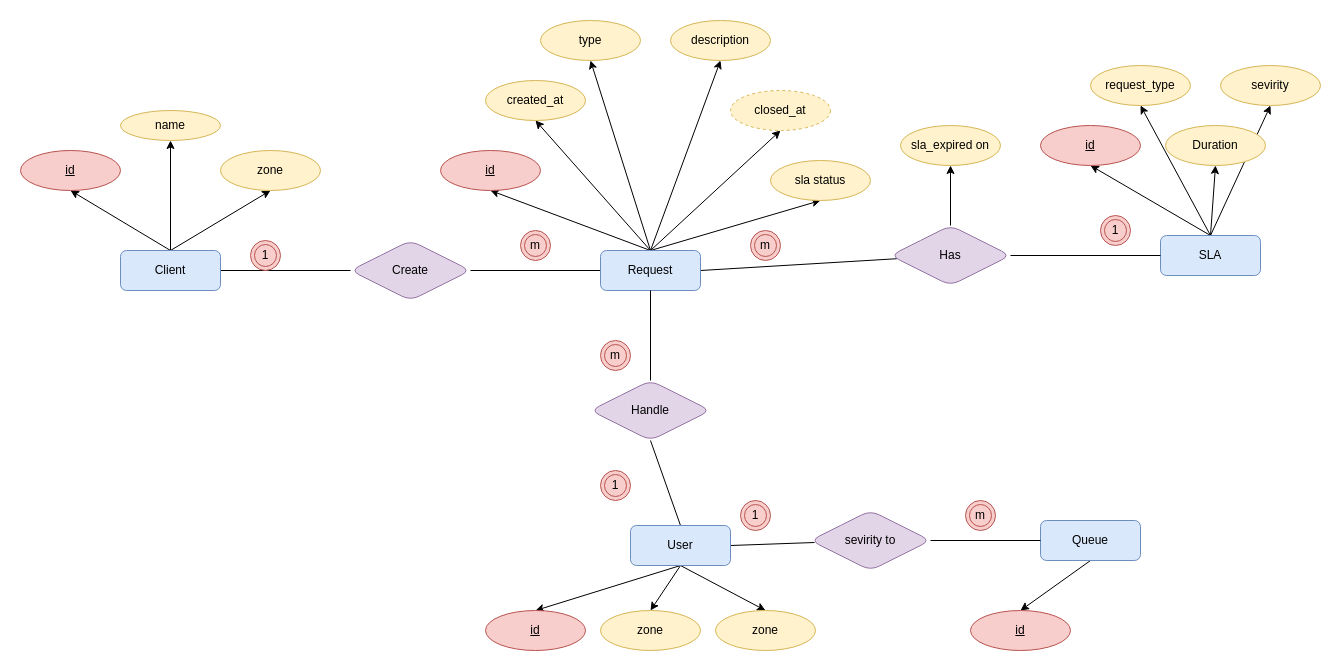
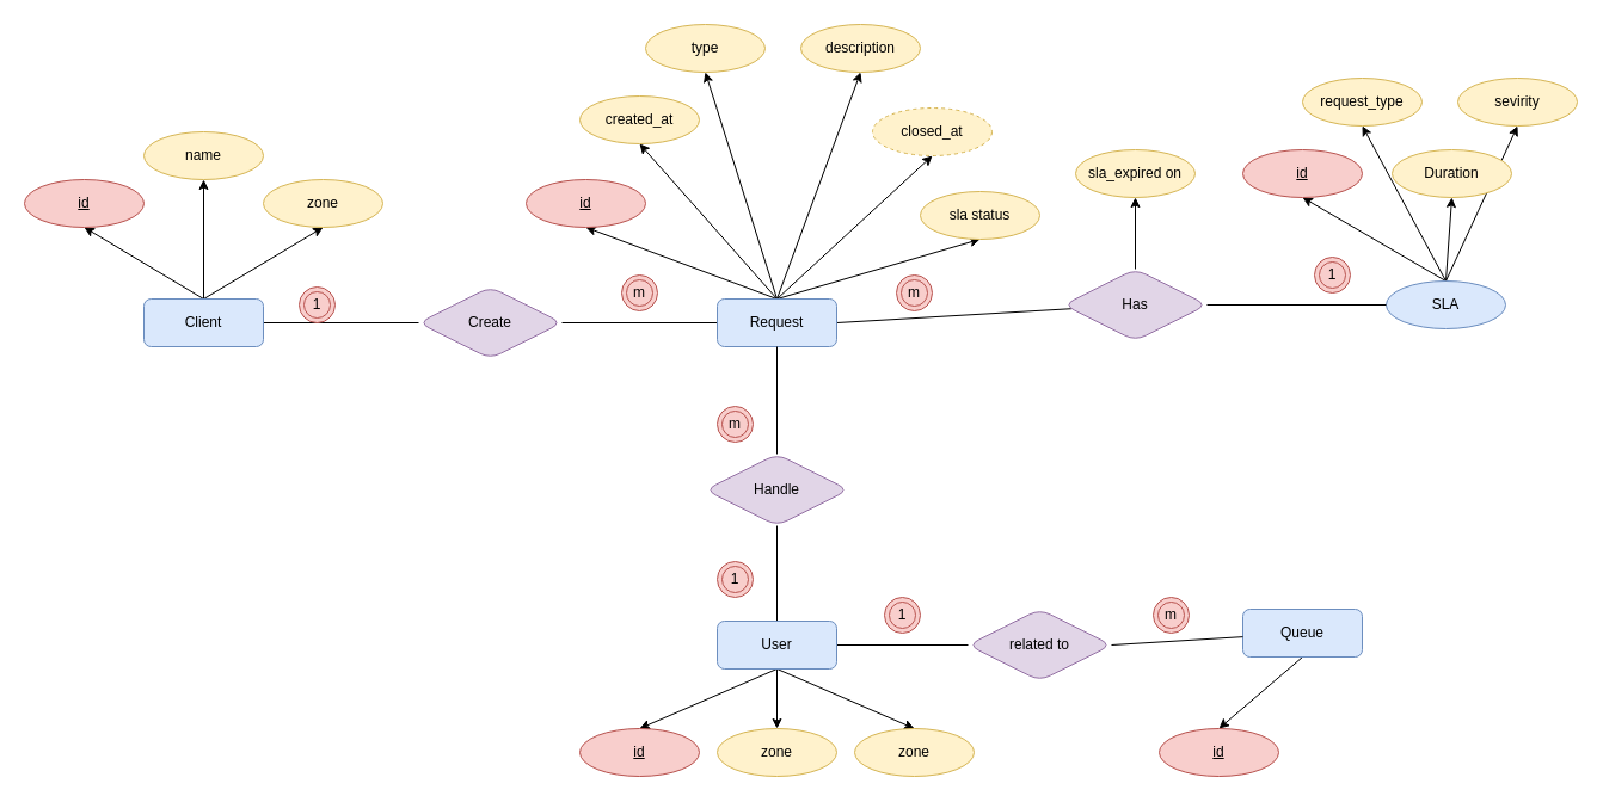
- <mxCell id="51" value="name" style="ellipse;whiteSpace=wrap;html=1;align=center;rounded=1;fillColor=#fff2cc;strokeColor=#d6b656;" parent="1" vertex="1"><mxGeometry x="120" y="110" width="100" height="30" as="geometry" /></mxCell>
+ <mxCell id="51" value="name" style="ellipse;whiteSpace=wrap;html=1;align=center;rounded=1;fillColor=#fff2cc;strokeColor=#d6b656;" parent="1" vertex="1"><mxGeometry x="120" y="110" width="100" height="40" as="geometry" /></mxCell>
- <mxCell id="37" value="SLA" style="whiteSpace=wrap;html=1;align=center;rounded=1;fillColor=#dae8fc;strokeColor=#6c8ebf;" parent="1" vertex="1"><mxGeometry x="1160" y="235" width="100" height="40" as="geometry" /></mxCell>
+ <mxCell id="37" value="SLA" style="ellipse;whiteSpace=wrap;html=1;align=center;fillColor=#dae8fc;strokeColor=#6c8ebf;" parent="1" vertex="1"><mxGeometry x="1160" y="235" width="100" height="40" as="geometry" /></mxCell>
- <mxCell id="60" value="sevirity to" style="shape=rhombus;perimeter=rhombusPerimeter;whiteSpace=wrap;html=1;align=center;rounded=1;fillColor=#e1d5e7;strokeColor=#9673a6;" vertex="1" parent="1"><mxGeometry x="810" y="510" width="120" height="60" as="geometry" /></mxCell>
+ <mxCell id="60" value="related to" style="shape=rhombus;perimeter=rhombusPerimeter;whiteSpace=wrap;html=1;align=center;rounded=1;fillColor=#e1d5e7;strokeColor=#9673a6;" vertex="1" parent="1"><mxGeometry x="810" y="510" width="120" height="60" as="geometry" /></mxCell>
- <mxCell id="57" value="Queue" style="whiteSpace=wrap;html=1;align=center;rounded=1;fillColor=#dae8fc;strokeColor=#6c8ebf;" vertex="1" parent="1"><mxGeometry x="1040" y="520" width="100" height="40" as="geometry" /></mxCell>
+ <mxCell id="57" value="Queue" style="whiteSpace=wrap;html=1;align=center;rounded=1;fillColor=#dae8fc;strokeColor=#6c8ebf;" vertex="1" parent="1"><mxGeometry x="1040" y="510" width="100" height="40" as="geometry" /></mxCell>
- <mxCell id="14" value="User" style="whiteSpace=wrap;html=1;align=center;rounded=1;fillColor=#dae8fc;strokeColor=#6c8ebf;" parent="1" vertex="1"><mxGeometry x="630" y="525" width="100" height="40" as="geometry" /></mxCell>
+ <mxCell id="14" value="User" style="whiteSpace=wrap;html=1;align=center;rounded=1;fillColor=#dae8fc;strokeColor=#6c8ebf;" parent="1" vertex="1"><mxGeometry x="600" y="520" width="100" height="40" as="geometry" /></mxCell>
